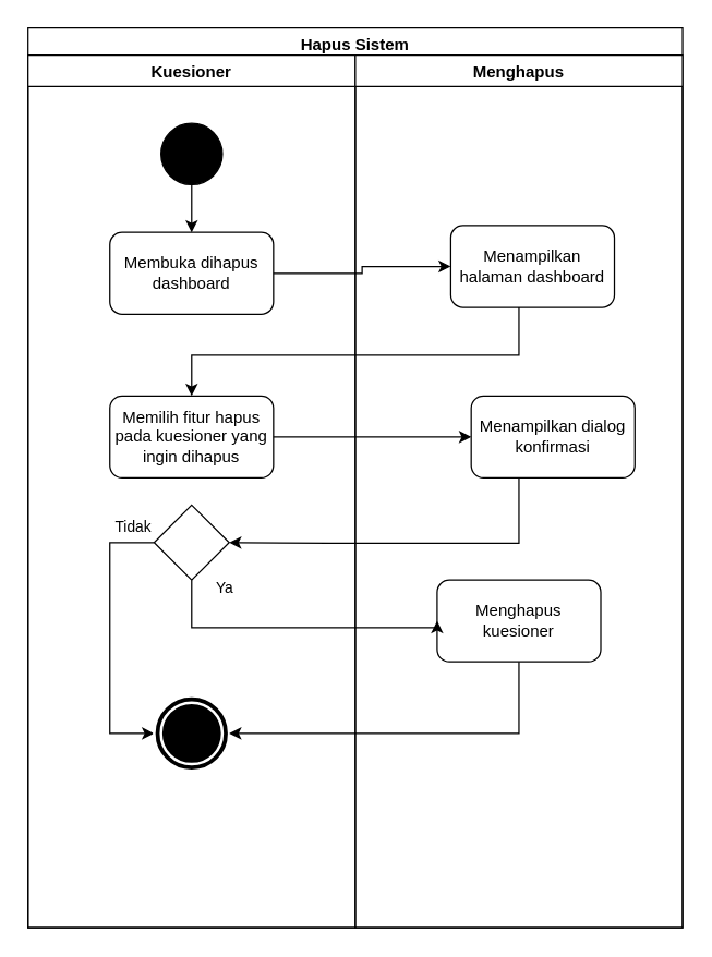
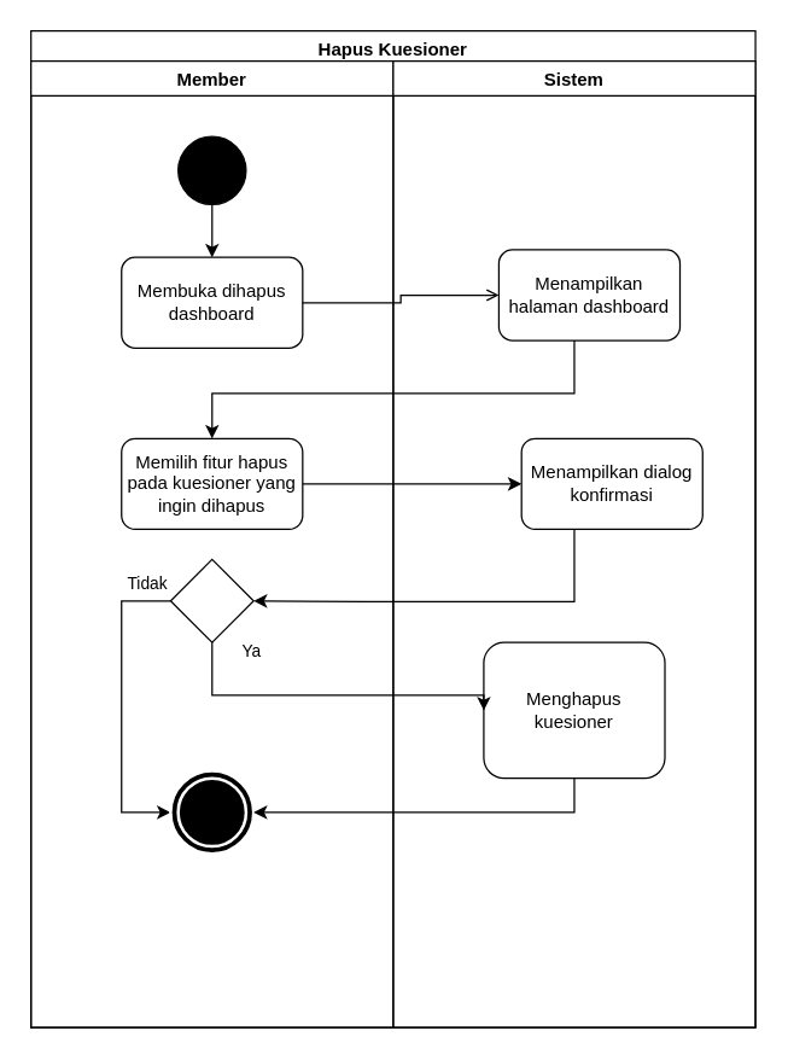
- <mxCell id="2" value="Hapus Sistem" style="swimlane;fillColor=none;" parent="1" vertex="1"><mxGeometry x="20" y="20" width="480" height="660" as="geometry" /></mxCell>
+ <mxCell id="2" value="Hapus Kuesioner" style="swimlane;fillColor=none;" parent="1" vertex="1"><mxGeometry x="20" y="20" width="480" height="660" as="geometry" /></mxCell>
- <mxCell id="3" value="Kuesioner" style="swimlane;" parent="2" vertex="1"><mxGeometry y="20" width="240" height="640" as="geometry" /></mxCell>
+ <mxCell id="3" value="Member" style="swimlane;" parent="2" vertex="1"><mxGeometry y="20" width="240" height="640" as="geometry" /></mxCell>
- <mxCell id="12" value="Menghapus" style="swimlane;" parent="2" vertex="1"><mxGeometry x="240" y="20" width="240" height="640" as="geometry" /></mxCell>
+ <mxCell id="12" value="Sistem" style="swimlane;" parent="2" vertex="1"><mxGeometry x="240" y="20" width="240" height="640" as="geometry" /></mxCell>
- <mxCell id="16" value="" style="edgeStyle=orthogonalEdgeStyle;rounded=0;orthogonalLoop=1;jettySize=auto;html=1;" parent="2" source="6" target="13" edge="1"><mxGeometry relative="1" as="geometry" /></mxCell>
+ <mxCell id="16" value="" style="edgeStyle=orthogonalEdgeStyle;rounded=0;orthogonalLoop=1;jettySize=auto;html=1;endArrow=open;" parent="2" source="6" target="13" edge="1"><mxGeometry relative="1" as="geometry" /></mxCell>
- <mxCell id="15" value="Menghapus kuesioner" style="rounded=1;whiteSpace=wrap;html=1;fillColor=none;" parent="12" vertex="1"><mxGeometry x="60" y="385" width="120" height="60" as="geometry" /></mxCell>
+ <mxCell id="15" value="Menghapus kuesioner" style="rounded=1;whiteSpace=wrap;html=1;fillColor=none;" parent="12" vertex="1"><mxGeometry x="60" y="385" width="120" height="90" as="geometry" /></mxCell>
